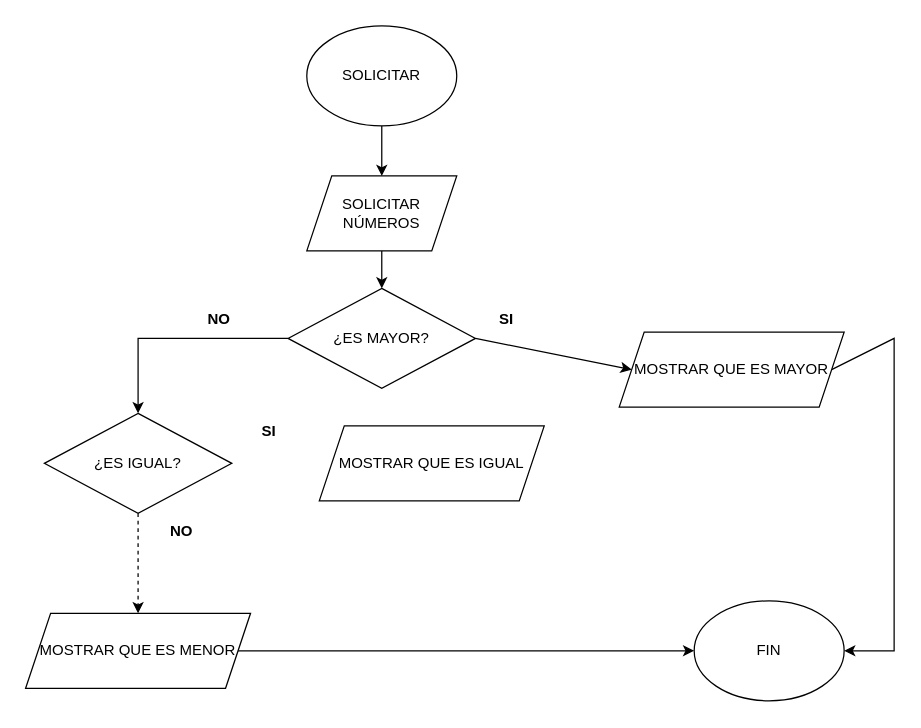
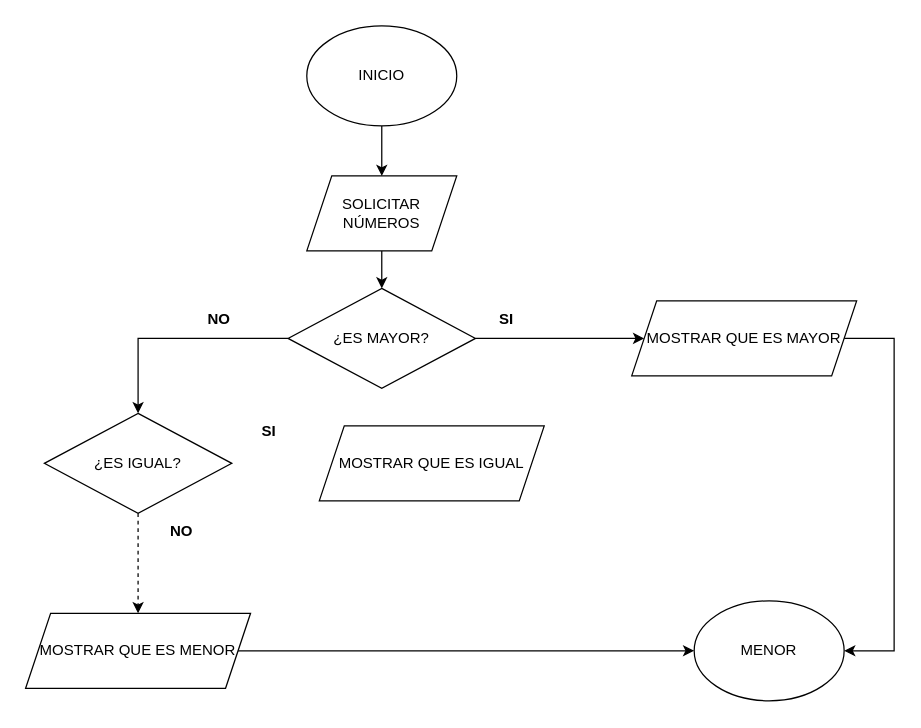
- <mxCell id="2" value="SOLICITAR" style="ellipse;whiteSpace=wrap;html=1;" parent="1" vertex="1"><mxGeometry x="245" y="20" width="120" height="80" as="geometry" /></mxCell>
+ <mxCell id="2" value="INICIO" style="ellipse;whiteSpace=wrap;html=1;" parent="1" vertex="1"><mxGeometry x="245" y="20" width="120" height="80" as="geometry" /></mxCell>
- <mxCell id="16" value="MOSTRAR QUE ES MAYOR" style="shape=parallelogram;perimeter=parallelogramPerimeter;whiteSpace=wrap;html=1;fixedSize=1;" parent="1" vertex="1"><mxGeometry x="495" y="265" width="180" height="60" as="geometry" /></mxCell>
+ <mxCell id="16" value="MOSTRAR QUE ES MAYOR" style="shape=parallelogram;perimeter=parallelogramPerimeter;whiteSpace=wrap;html=1;fixedSize=1;" parent="1" vertex="1"><mxGeometry x="505" y="240" width="180" height="60" as="geometry" /></mxCell>
- <mxCell id="4" value="FIN" style="ellipse;whiteSpace=wrap;html=1;" parent="1" vertex="1"><mxGeometry x="555" y="480" width="120" height="80" as="geometry" /></mxCell>
+ <mxCell id="4" value="MENOR" style="ellipse;whiteSpace=wrap;html=1;" parent="1" vertex="1"><mxGeometry x="555" y="480" width="120" height="80" as="geometry" /></mxCell>
